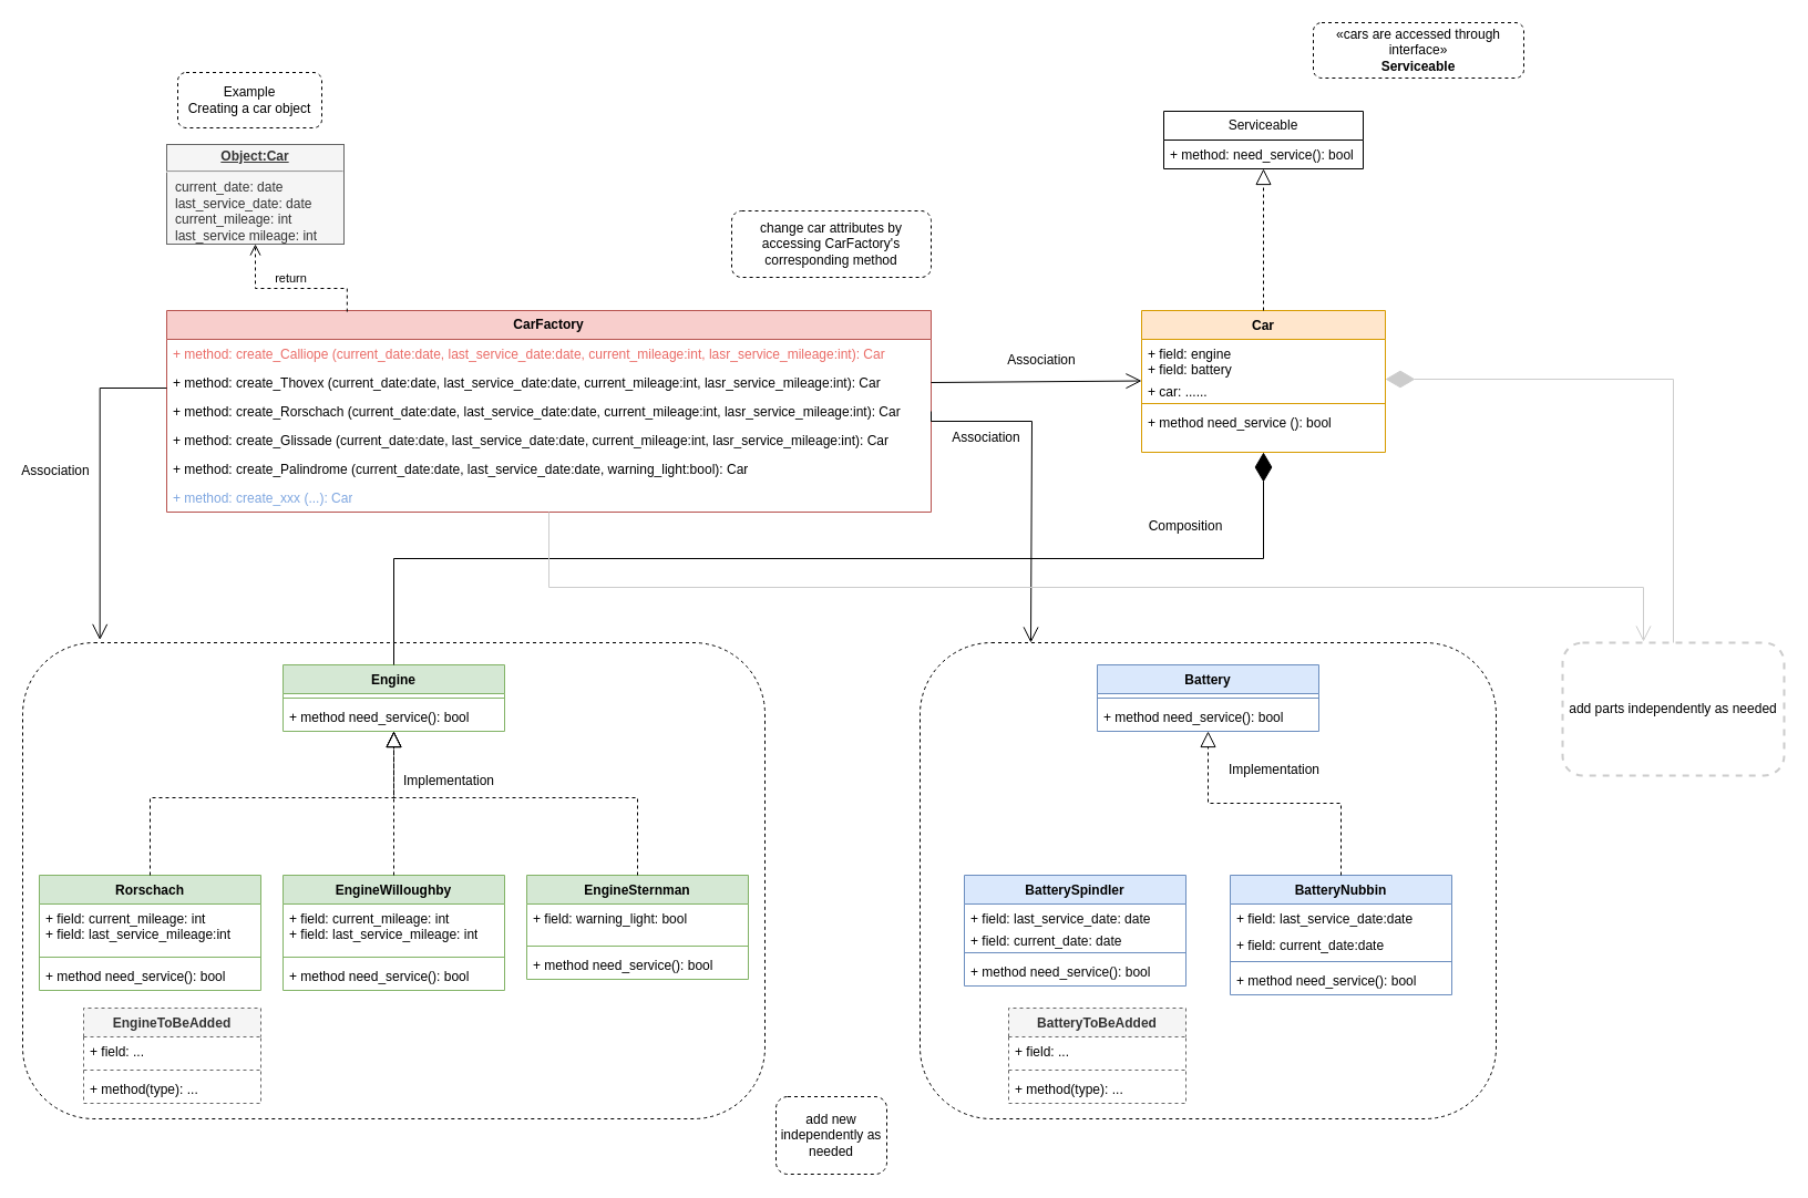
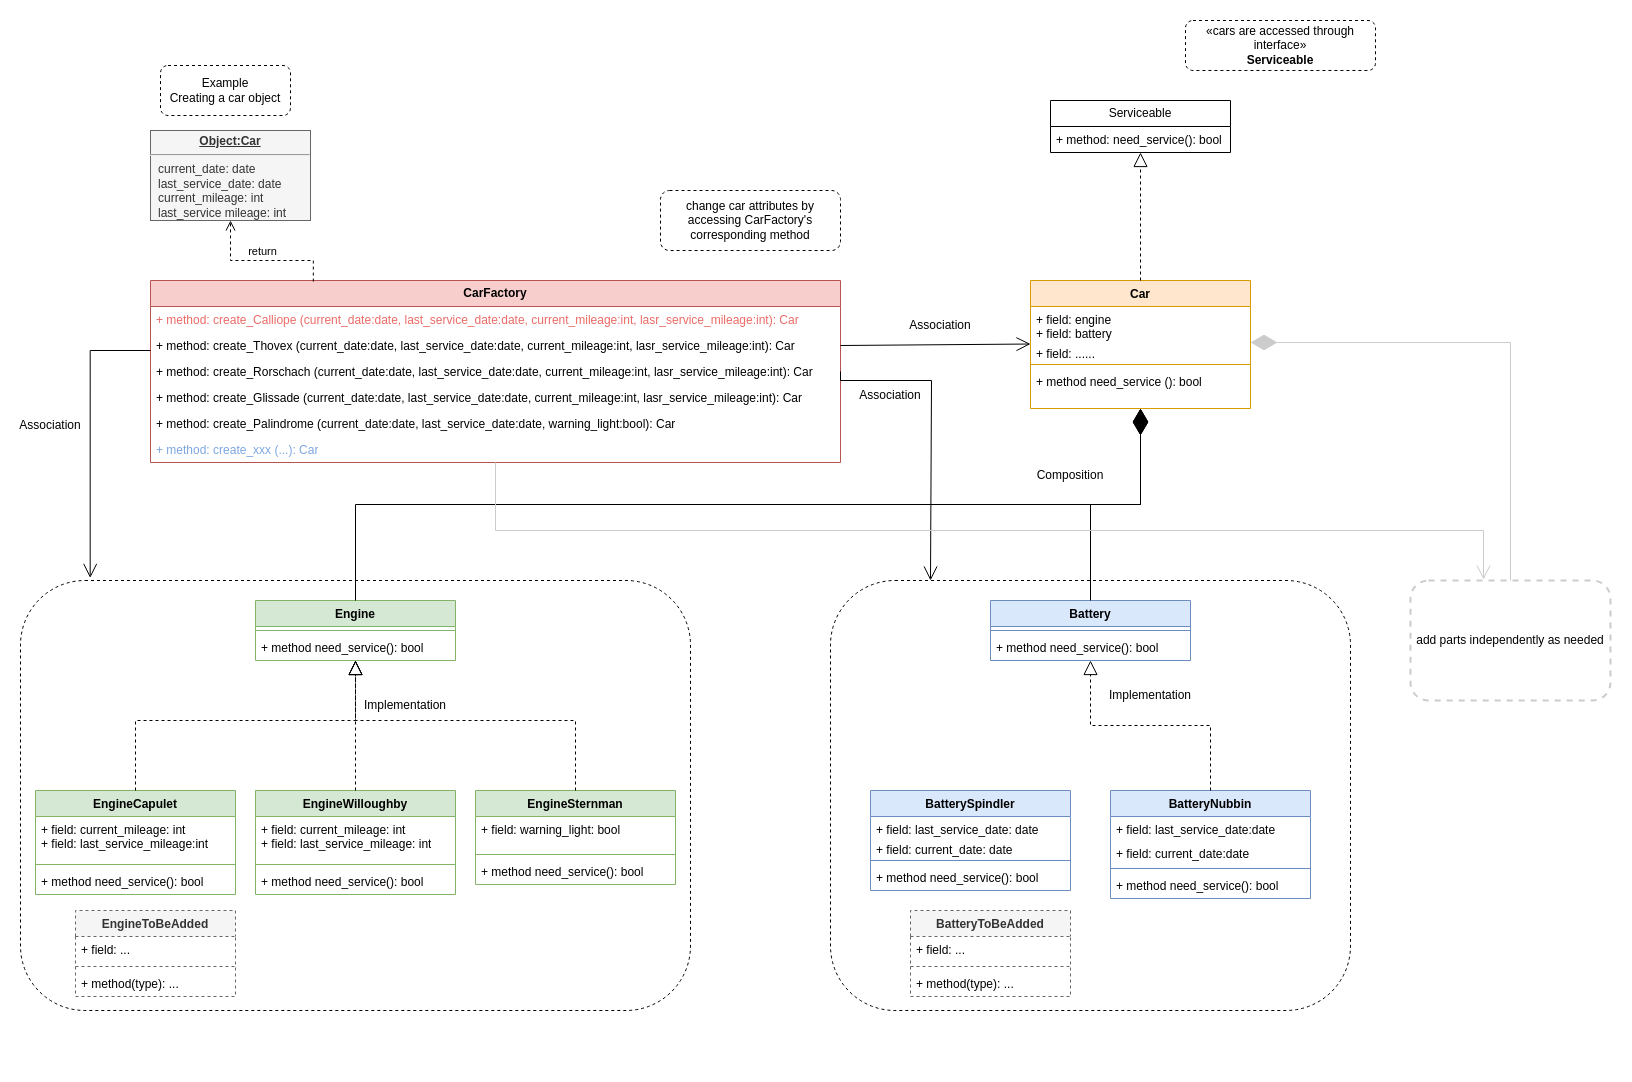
- <mxCell id="6" value="&lt;div&gt;+ car: ......&lt;/div&gt;" style="text;strokeColor=none;fillColor=none;align=left;verticalAlign=top;spacingLeft=4;spacingRight=4;overflow=hidden;rotatable=0;points=[[0,0.5],[1,0.5]];portConstraint=eastwest;whiteSpace=wrap;html=1;" vertex="1" parent="4"><mxGeometry y="60" width="220" height="20" as="geometry" /></mxCell>
+ <mxCell id="6" value="&lt;div&gt;+ field: ......&lt;/div&gt;" style="text;strokeColor=none;fillColor=none;align=left;verticalAlign=top;spacingLeft=4;spacingRight=4;overflow=hidden;rotatable=0;points=[[0,0.5],[1,0.5]];portConstraint=eastwest;whiteSpace=wrap;html=1;" vertex="1" parent="4"><mxGeometry y="60" width="220" height="20" as="geometry" /></mxCell>
+ <mxCell id="59" value="" style="endArrow=diamondThin;endFill=1;endSize=24;html=1;rounded=0;edgeStyle=orthogonalEdgeStyle;" edge="1" parent="1" source="38" target="4"><mxGeometry width="160" relative="1" as="geometry"><mxPoint x="740" y="530" as="sourcePoint" /><mxPoint x="900" y="530" as="targetPoint" /></mxGeometry></mxCell>
- <mxCell id="9" value="Rorschach" style="swimlane;fontStyle=1;align=center;verticalAlign=top;childLayout=stackLayout;horizontal=1;startSize=26;horizontalStack=0;resizeParent=1;resizeParentMax=0;resizeLast=0;collapsible=1;marginBottom=0;whiteSpace=wrap;html=1;fillColor=#d5e8d4;strokeColor=#82b366;" vertex="1" parent="1"><mxGeometry x="35" y="790" width="200" height="104" as="geometry" /></mxCell>
+ <mxCell id="9" value="EngineCapulet" style="swimlane;fontStyle=1;align=center;verticalAlign=top;childLayout=stackLayout;horizontal=1;startSize=26;horizontalStack=0;resizeParent=1;resizeParentMax=0;resizeLast=0;collapsible=1;marginBottom=0;whiteSpace=wrap;html=1;fillColor=#d5e8d4;strokeColor=#82b366;" vertex="1" parent="1"><mxGeometry x="35" y="790" width="200" height="104" as="geometry" /></mxCell>
- <mxCell id="78" value="add new independently as needed" style="rounded=1;whiteSpace=wrap;html=1;dashed=1;strokeColor=#000000;strokeWidth=1;" vertex="1" parent="1"><mxGeometry x="700" y="990" width="100" height="70" as="geometry" /></mxCell>
